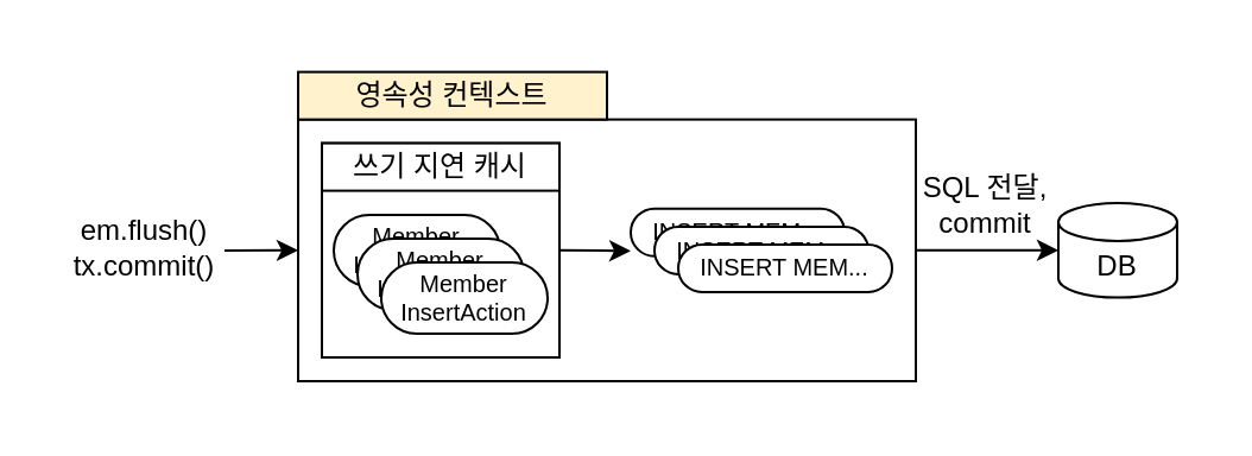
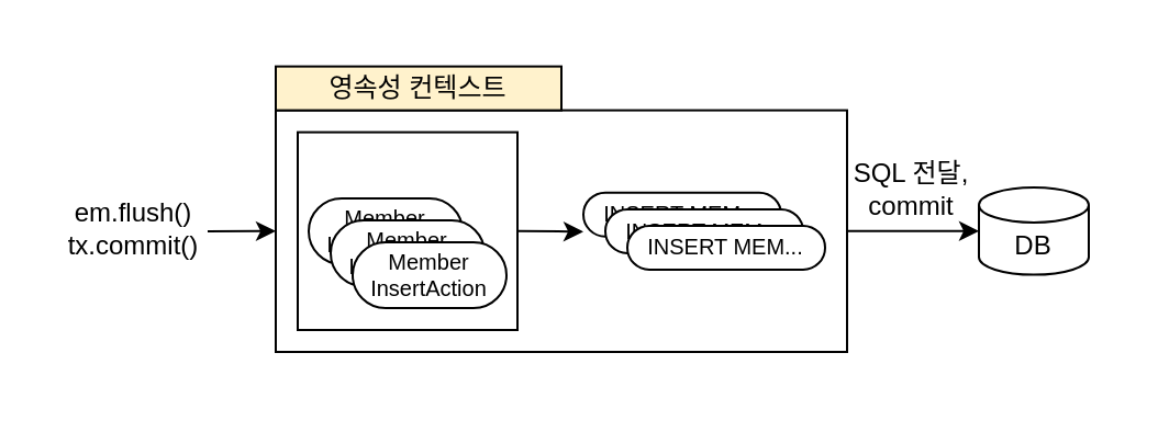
- <mxCell id="8" value="&lt;span style=&quot;font-size: 12px;&quot;&gt;쓰기 지연 캐시&lt;/span&gt;" style="rounded=0;whiteSpace=wrap;html=1;fontSize=10;" parent="1" vertex="1"><mxGeometry x="135" y="59.81" width="100" height="20" as="geometry" /></mxCell>
